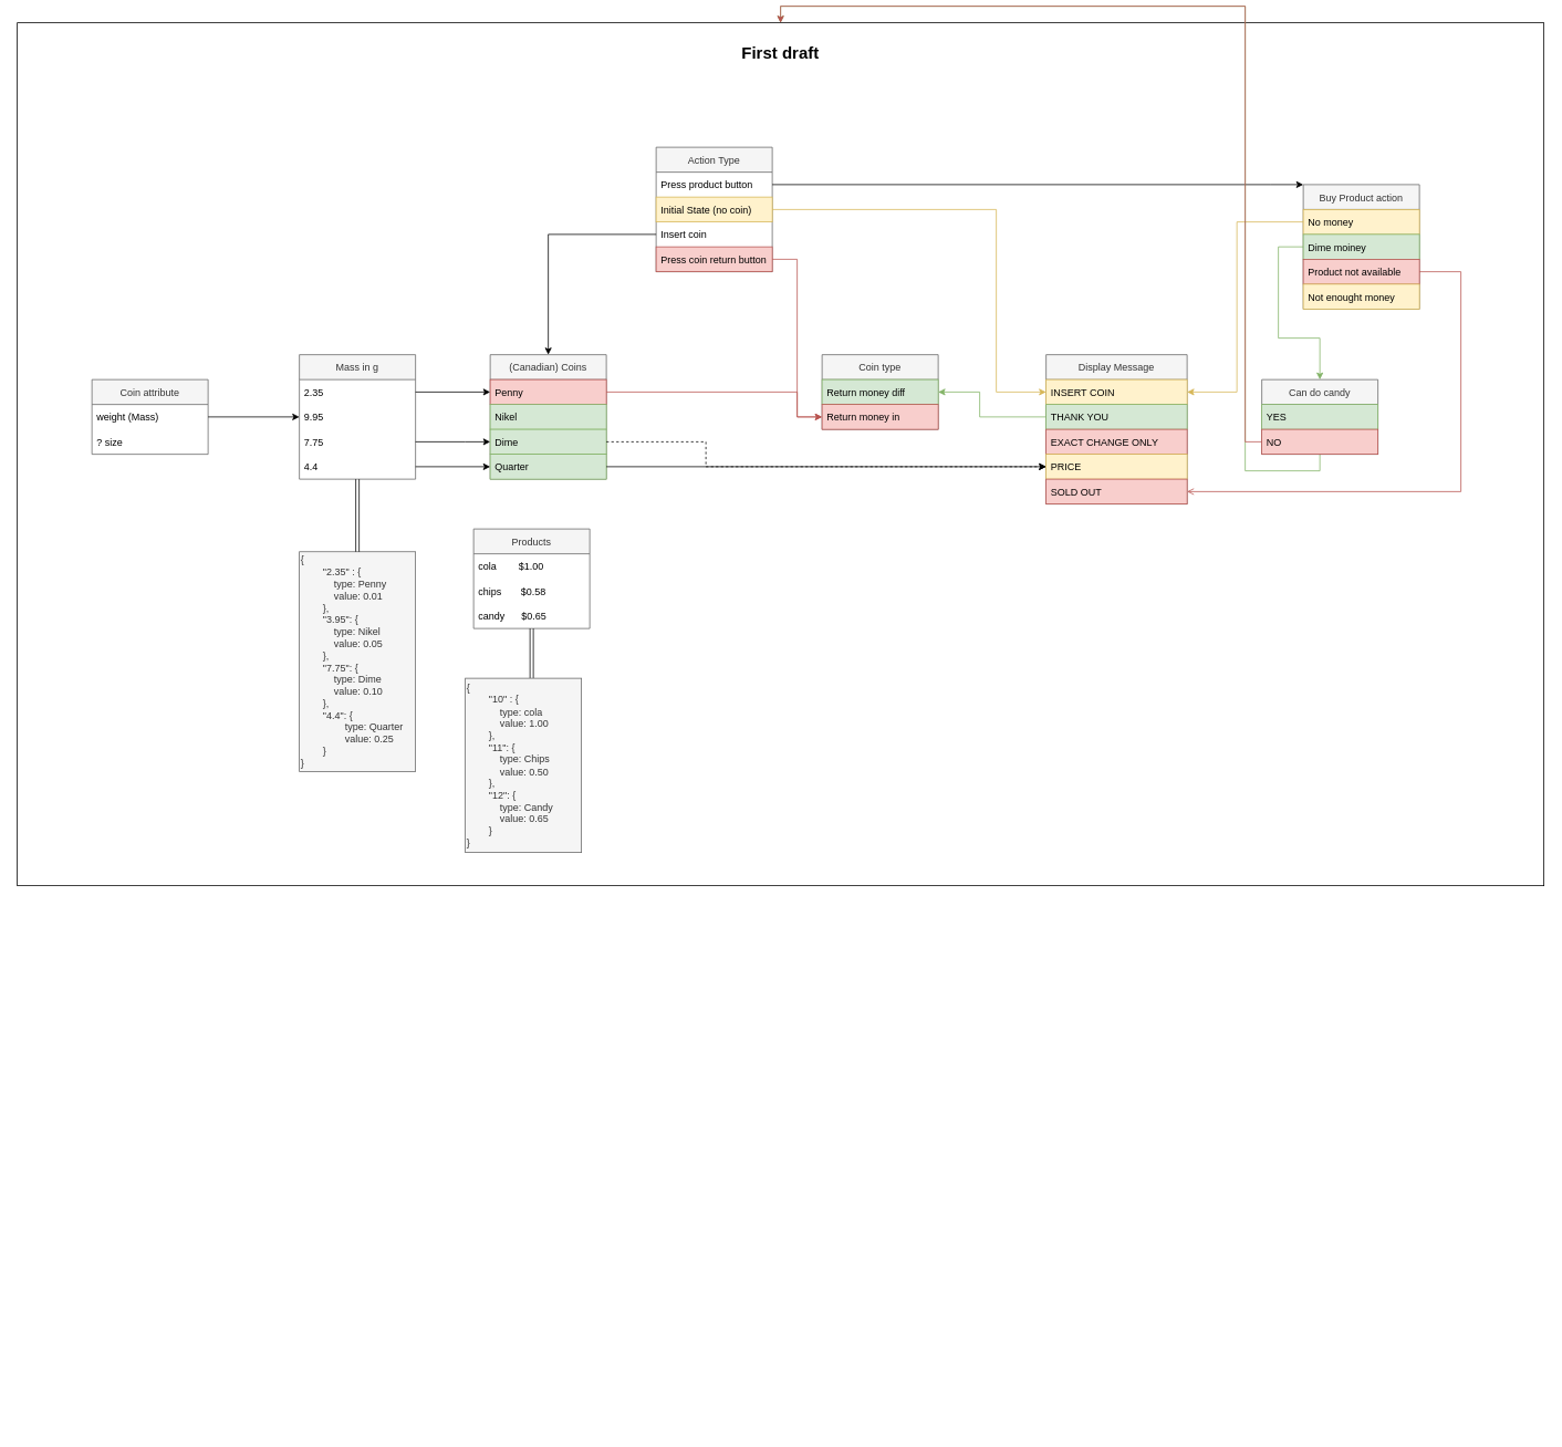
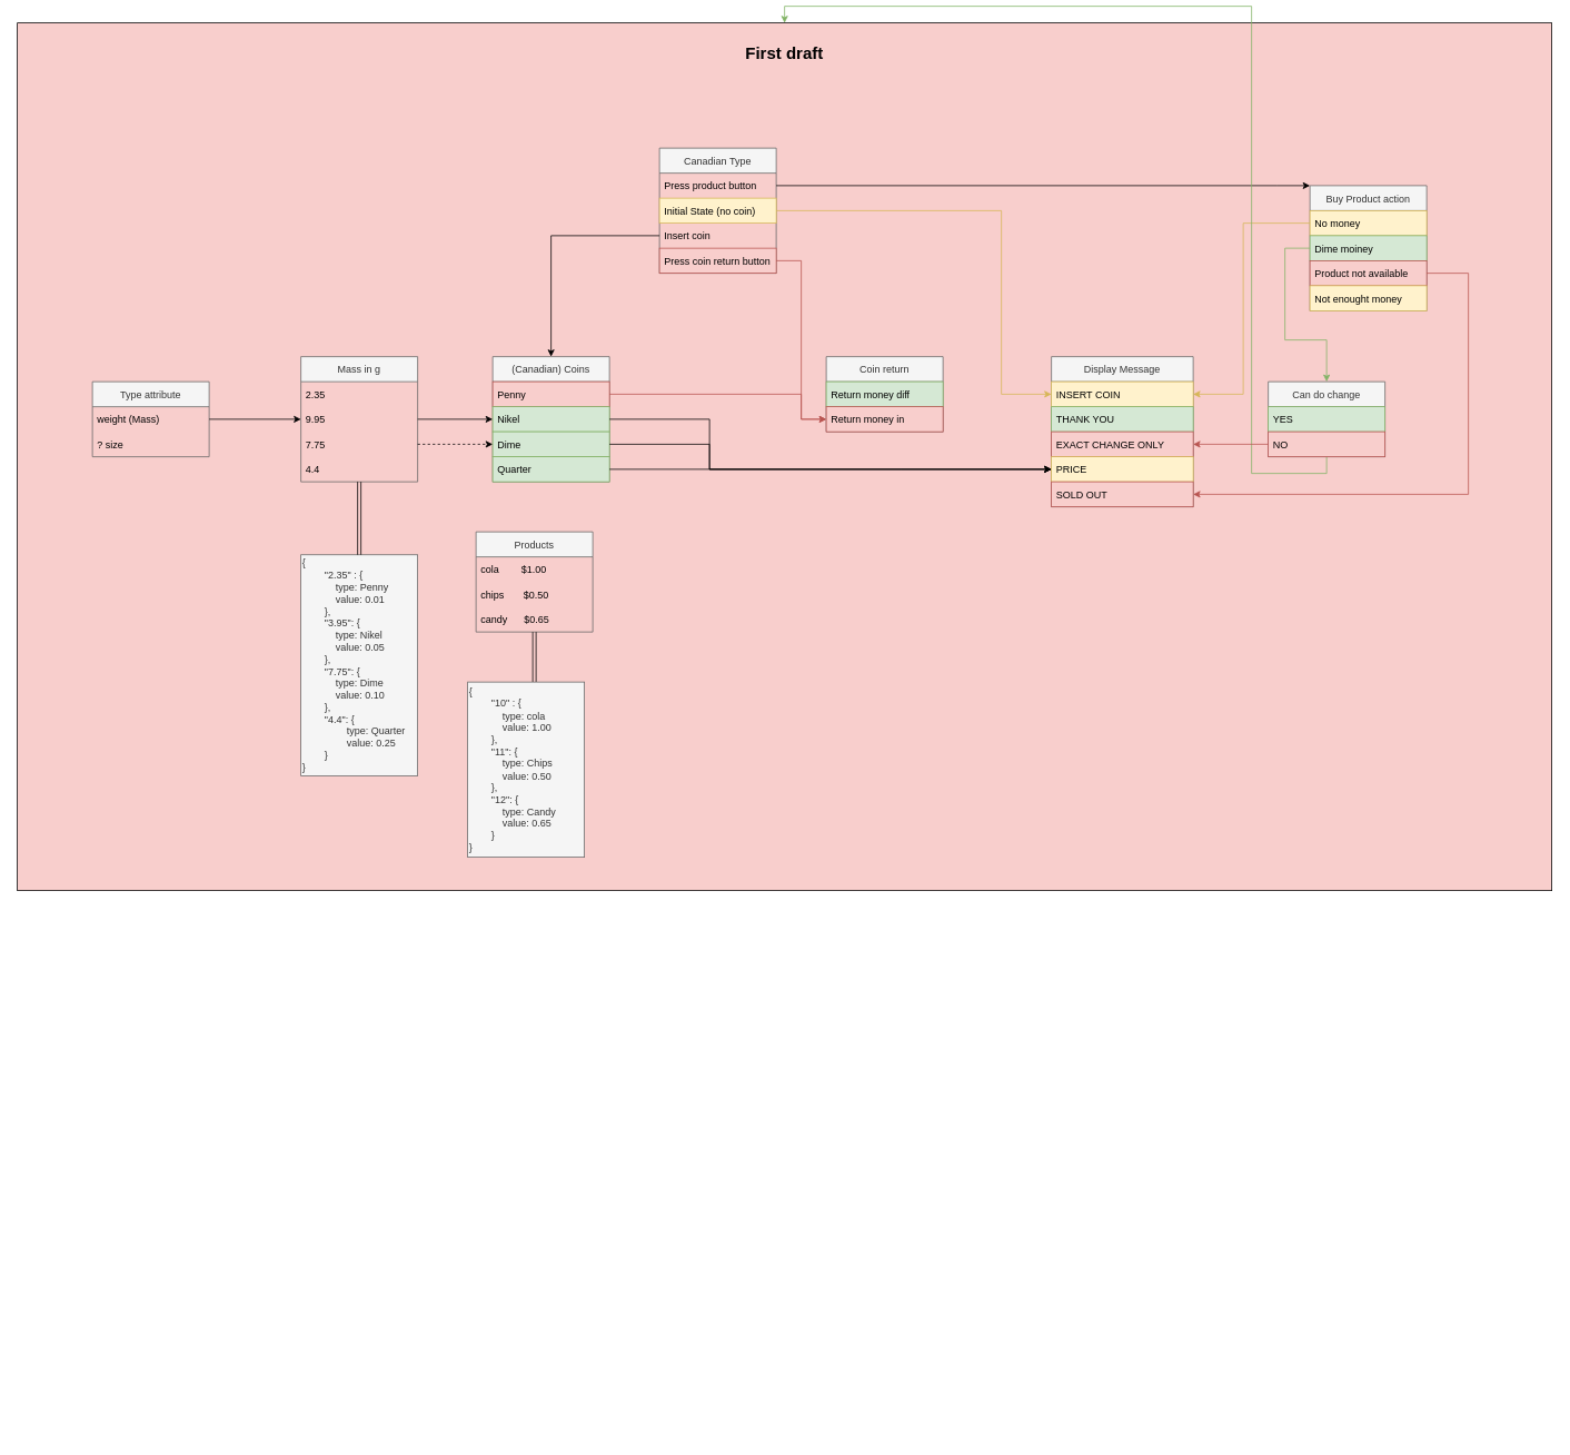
- <mxCell id="21" value="Action Type" style="swimlane;fontStyle=0;childLayout=stackLayout;horizontal=1;startSize=30;horizontalStack=0;resizeParent=1;resizeParentMax=0;resizeLast=0;collapsible=1;marginBottom=0;fillColor=#f5f5f5;fontColor=#333333;strokeColor=#666666;" vertex="1" parent="4"><mxGeometry x="770" y="150" width="140" height="150" as="geometry" /></mxCell>
+ <mxCell id="21" value="Canadian Type" style="swimlane;fontStyle=0;childLayout=stackLayout;horizontal=1;startSize=30;horizontalStack=0;resizeParent=1;resizeParentMax=0;resizeLast=0;collapsible=1;marginBottom=0;fillColor=#f5f5f5;fontColor=#333333;strokeColor=#666666;" vertex="1" parent="4"><mxGeometry x="770" y="150" width="140" height="150" as="geometry" /></mxCell>
- <mxCell id="35" value="Coin type" style="swimlane;fontStyle=0;childLayout=stackLayout;horizontal=1;startSize=30;horizontalStack=0;resizeParent=1;resizeParentMax=0;resizeLast=0;collapsible=1;marginBottom=0;fillColor=#f5f5f5;fontColor=#333333;strokeColor=#666666;" vertex="1" parent="4"><mxGeometry x="970" y="400" width="140" height="90" as="geometry" /></mxCell>
+ <mxCell id="35" value="Coin return" style="swimlane;fontStyle=0;childLayout=stackLayout;horizontal=1;startSize=30;horizontalStack=0;resizeParent=1;resizeParentMax=0;resizeLast=0;collapsible=1;marginBottom=0;fillColor=#f5f5f5;fontColor=#333333;strokeColor=#666666;" vertex="1" parent="4"><mxGeometry x="970" y="400" width="140" height="90" as="geometry" /></mxCell>
- <mxCell id="62" value="" style="edgeStyle=orthogonalEdgeStyle;rounded=0;orthogonalLoop=1;jettySize=auto;html=1;exitX=1;exitY=0.5;exitDx=0;exitDy=0;entryX=0;entryY=0.5;entryDx=0;entryDy=0;" edge="1" parent="4" source="54" target="7"><mxGeometry relative="1" as="geometry"><mxPoint x="286.0" y="475" as="sourcePoint" /><mxPoint x="570" y="450" as="targetPoint" /></mxGeometry></mxCell>
- <mxCell id="63" value="" style="edgeStyle=orthogonalEdgeStyle;rounded=0;orthogonalLoop=1;jettySize=auto;html=1;entryX=1;entryY=0.5;entryDx=0;entryDy=0;fillColor=#d5e8d4;strokeColor=#82b366;exitX=0;exitY=0.5;exitDx=0;exitDy=0;" edge="1" parent="4" source="17" target="36"><mxGeometry relative="1" as="geometry"><mxPoint x="1510.0" y="485" as="sourcePoint" /><mxPoint x="1420.0" y="485" as="targetPoint" /><Array as="points"><mxPoint x="1160" y="475" /><mxPoint x="1160" y="445" /></Array></mxGeometry></mxCell>
- <mxCell id="28" value="Coin attribute" style="swimlane;fontStyle=0;childLayout=stackLayout;horizontal=1;startSize=30;horizontalStack=0;resizeParent=1;resizeParentMax=0;resizeLast=0;collapsible=1;marginBottom=0;fillColor=#f5f5f5;fontColor=#333333;strokeColor=#666666;" vertex="1" parent="4"><mxGeometry x="90" y="430" width="140" height="90" as="geometry" /></mxCell>
+ <mxCell id="28" value="Type attribute" style="swimlane;fontStyle=0;childLayout=stackLayout;horizontal=1;startSize=30;horizontalStack=0;resizeParent=1;resizeParentMax=0;resizeLast=0;collapsible=1;marginBottom=0;fillColor=#f5f5f5;fontColor=#333333;strokeColor=#666666;" vertex="1" parent="4"><mxGeometry x="90" y="430" width="140" height="90" as="geometry" /></mxCell>
- <mxCell id="48" value="Can do candy" style="swimlane;fontStyle=0;childLayout=stackLayout;horizontal=1;startSize=30;horizontalStack=0;resizeParent=1;resizeParentMax=0;resizeLast=0;collapsible=1;marginBottom=0;fillColor=#f5f5f5;fontColor=#333333;strokeColor=#666666;" vertex="1" parent="4"><mxGeometry x="1500" y="430" width="140" height="90" as="geometry" /></mxCell>
+ <mxCell id="48" value="Can do change" style="swimlane;fontStyle=0;childLayout=stackLayout;horizontal=1;startSize=30;horizontalStack=0;resizeParent=1;resizeParentMax=0;resizeLast=0;collapsible=1;marginBottom=0;fillColor=#f5f5f5;fontColor=#333333;strokeColor=#666666;" vertex="1" parent="4"><mxGeometry x="1500" y="430" width="140" height="90" as="geometry" /></mxCell>
+ <mxCell id="58" value="" style="edgeStyle=orthogonalEdgeStyle;rounded=0;orthogonalLoop=1;jettySize=auto;html=1;entryX=0;entryY=0.5;entryDx=0;entryDy=0;exitX=1;exitY=0.5;exitDx=0;exitDy=0;" edge="1" parent="4" source="55" target="6"><mxGeometry relative="1" as="geometry"><mxPoint x="66" y="445" as="sourcePoint" /><mxPoint x="146.0" y="445" as="targetPoint" /></mxGeometry></mxCell>
+ <mxCell id="12" value="" style="edgeStyle=orthogonalEdgeStyle;rounded=0;orthogonalLoop=1;jettySize=auto;html=1;entryX=0;entryY=0.5;entryDx=0;entryDy=0;exitX=1;exitY=0.5;exitDx=0;exitDy=0;" edge="1" parent="4" source="8" target="19"><mxGeometry relative="1" as="geometry"><mxPoint x="980" y="685" as="targetPoint" /><Array as="points"><mxPoint x="830" y="475" /><mxPoint x="830" y="535" /></Array></mxGeometry></mxCell>
- <mxCell id="59" value="" style="edgeStyle=orthogonalEdgeStyle;rounded=0;orthogonalLoop=1;jettySize=auto;html=1;entryX=0;entryY=0.5;entryDx=0;entryDy=0;exitX=1;exitY=0.5;exitDx=0;exitDy=0;" edge="1" parent="4" source="56" target="9"><mxGeometry relative="1" as="geometry"><mxPoint x="286.0" y="445" as="sourcePoint" /><mxPoint x="580" y="485" as="targetPoint" /><Array as="points"><mxPoint x="540" y="505" /><mxPoint x="540" y="505" /></Array></mxGeometry></mxCell>
+ <mxCell id="59" value="" style="edgeStyle=orthogonalEdgeStyle;rounded=0;orthogonalLoop=1;jettySize=auto;html=1;entryX=0;entryY=0.5;entryDx=0;entryDy=0;exitX=1;exitY=0.5;exitDx=0;exitDy=0;dashed=1;" edge="1" parent="4" source="56" target="9"><mxGeometry relative="1" as="geometry"><mxPoint x="286.0" y="445" as="sourcePoint" /><mxPoint x="580" y="485" as="targetPoint" /><Array as="points"><mxPoint x="540" y="505" /><mxPoint x="540" y="505" /></Array></mxGeometry></mxCell>
- <mxCell id="13" value="" style="edgeStyle=orthogonalEdgeStyle;rounded=0;orthogonalLoop=1;jettySize=auto;html=1;entryX=0;entryY=0.5;entryDx=0;entryDy=0;exitX=1;exitY=0.5;exitDx=0;exitDy=0;dashed=1;" edge="1" parent="4" source="9" target="19"><mxGeometry relative="1" as="geometry"><mxPoint x="720" y="665" as="sourcePoint" /><mxPoint x="980" y="685" as="targetPoint" /><Array as="points"><mxPoint x="830" y="505" /><mxPoint x="830" y="535" /></Array></mxGeometry></mxCell>
+ <mxCell id="13" value="" style="edgeStyle=orthogonalEdgeStyle;rounded=0;orthogonalLoop=1;jettySize=auto;html=1;entryX=0;entryY=0.5;entryDx=0;entryDy=0;exitX=1;exitY=0.5;exitDx=0;exitDy=0;" edge="1" parent="4" source="9" target="19"><mxGeometry relative="1" as="geometry"><mxPoint x="720" y="665" as="sourcePoint" /><mxPoint x="980" y="685" as="targetPoint" /><Array as="points"><mxPoint x="830" y="505" /><mxPoint x="830" y="535" /></Array></mxGeometry></mxCell>
- <mxCell id="51" value="" style="edgeStyle=orthogonalEdgeStyle;rounded=0;orthogonalLoop=1;jettySize=auto;html=1;fillColor=#f8cecc;strokeColor=#b85450;" edge="1" parent="4" source="50" target="5"><mxGeometry relative="1" as="geometry" /></mxCell>
+ <mxCell id="51" value="" style="edgeStyle=orthogonalEdgeStyle;rounded=0;orthogonalLoop=1;jettySize=auto;html=1;entryX=1;entryY=0.5;entryDx=0;entryDy=0;fillColor=#f8cecc;strokeColor=#b85450;" edge="1" parent="4" source="50" target="18"><mxGeometry relative="1" as="geometry" /></mxCell>
- <mxCell id="5" value="First draft" style="whiteSpace=wrap;html=1;align=center;verticalAlign=top;fontSize=20;spacing=20;fontStyle=1" vertex="1" parent="4"><mxGeometry width="1840" height="1040" as="geometry" /></mxCell>
+ <mxCell id="5" value="First draft" style="whiteSpace=wrap;html=1;align=center;verticalAlign=top;fontSize=20;spacing=20;fontStyle=1;fillColor=#f8cecc;" vertex="1" parent="4"><mxGeometry width="1840" height="1040" as="geometry" /></mxCell>
- <mxCell id="60" value="" style="edgeStyle=orthogonalEdgeStyle;rounded=0;orthogonalLoop=1;jettySize=auto;html=1;entryX=0;entryY=0.5;entryDx=0;entryDy=0;exitX=1;exitY=0.5;exitDx=0;exitDy=0;" edge="1" parent="4" source="57" target="10"><mxGeometry relative="1" as="geometry"><mxPoint x="510" y="560" as="sourcePoint" /><mxPoint x="580" y="515" as="targetPoint" /><Array as="points" /></mxGeometry></mxCell>
- <mxCell id="52" value="" style="edgeStyle=orthogonalEdgeStyle;rounded=0;orthogonalLoop=1;jettySize=auto;html=1;entryX=1;entryY=0.5;entryDx=0;entryDy=0;exitX=1;exitY=0.5;exitDx=0;exitDy=0;fillColor=#f8cecc;strokeColor=#b85450;endArrow=open;" edge="1" parent="4" source="42" target="20"><mxGeometry relative="1" as="geometry"><mxPoint x="1700.0" y="340" as="sourcePoint" /><mxPoint x="1420" y="545" as="targetPoint" /><Array as="points"><mxPoint x="1740" y="300" /><mxPoint x="1740" y="565" /></Array></mxGeometry></mxCell>
+ <mxCell id="52" value="" style="edgeStyle=orthogonalEdgeStyle;rounded=0;orthogonalLoop=1;jettySize=auto;html=1;entryX=1;entryY=0.5;entryDx=0;entryDy=0;exitX=1;exitY=0.5;exitDx=0;exitDy=0;fillColor=#f8cecc;strokeColor=#b85450;" edge="1" parent="4" source="42" target="20"><mxGeometry relative="1" as="geometry"><mxPoint x="1700.0" y="340" as="sourcePoint" /><mxPoint x="1420" y="545" as="targetPoint" /><Array as="points"><mxPoint x="1740" y="300" /><mxPoint x="1740" y="565" /></Array></mxGeometry></mxCell>
- <mxCell id="33" value="chips       $0.58" style="text;fillColor=none;align=left;verticalAlign=middle;spacingLeft=4;spacingRight=4;overflow=hidden;points=[[0,0.5],[1,0.5]];portConstraint=eastwest;rotatable=0;" vertex="1" parent="31"><mxGeometry y="60" width="140" height="30" as="geometry" /></mxCell>
+ <mxCell id="33" value="chips       $0.50" style="text;fillColor=none;align=left;verticalAlign=middle;spacingLeft=4;spacingRight=4;overflow=hidden;points=[[0,0.5],[1,0.5]];portConstraint=eastwest;rotatable=0;" vertex="1" parent="31"><mxGeometry y="60" width="140" height="30" as="geometry" /></mxCell>
